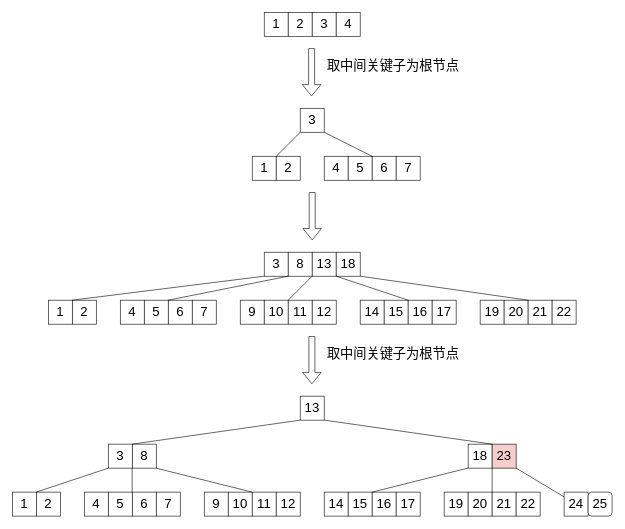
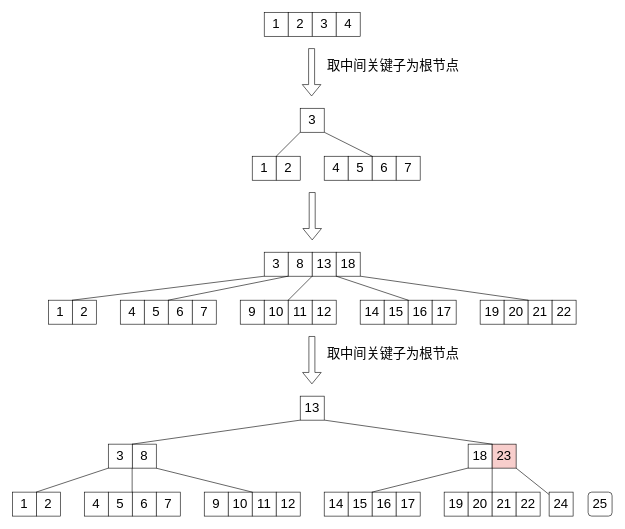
- <mxCell id="25" value="24" style="whiteSpace=wrap;html=1;aspect=fixed;fontSize=22;" parent="1" vertex="1"><mxGeometry x="940" y="820" width="40" height="40" as="geometry" /></mxCell>
+ <mxCell id="25" value="24" style="whiteSpace=wrap;html=1;aspect=fixed;fontSize=22;" parent="1" vertex="1"><mxGeometry x="915" y="820" width="40" height="40" as="geometry" /></mxCell>
